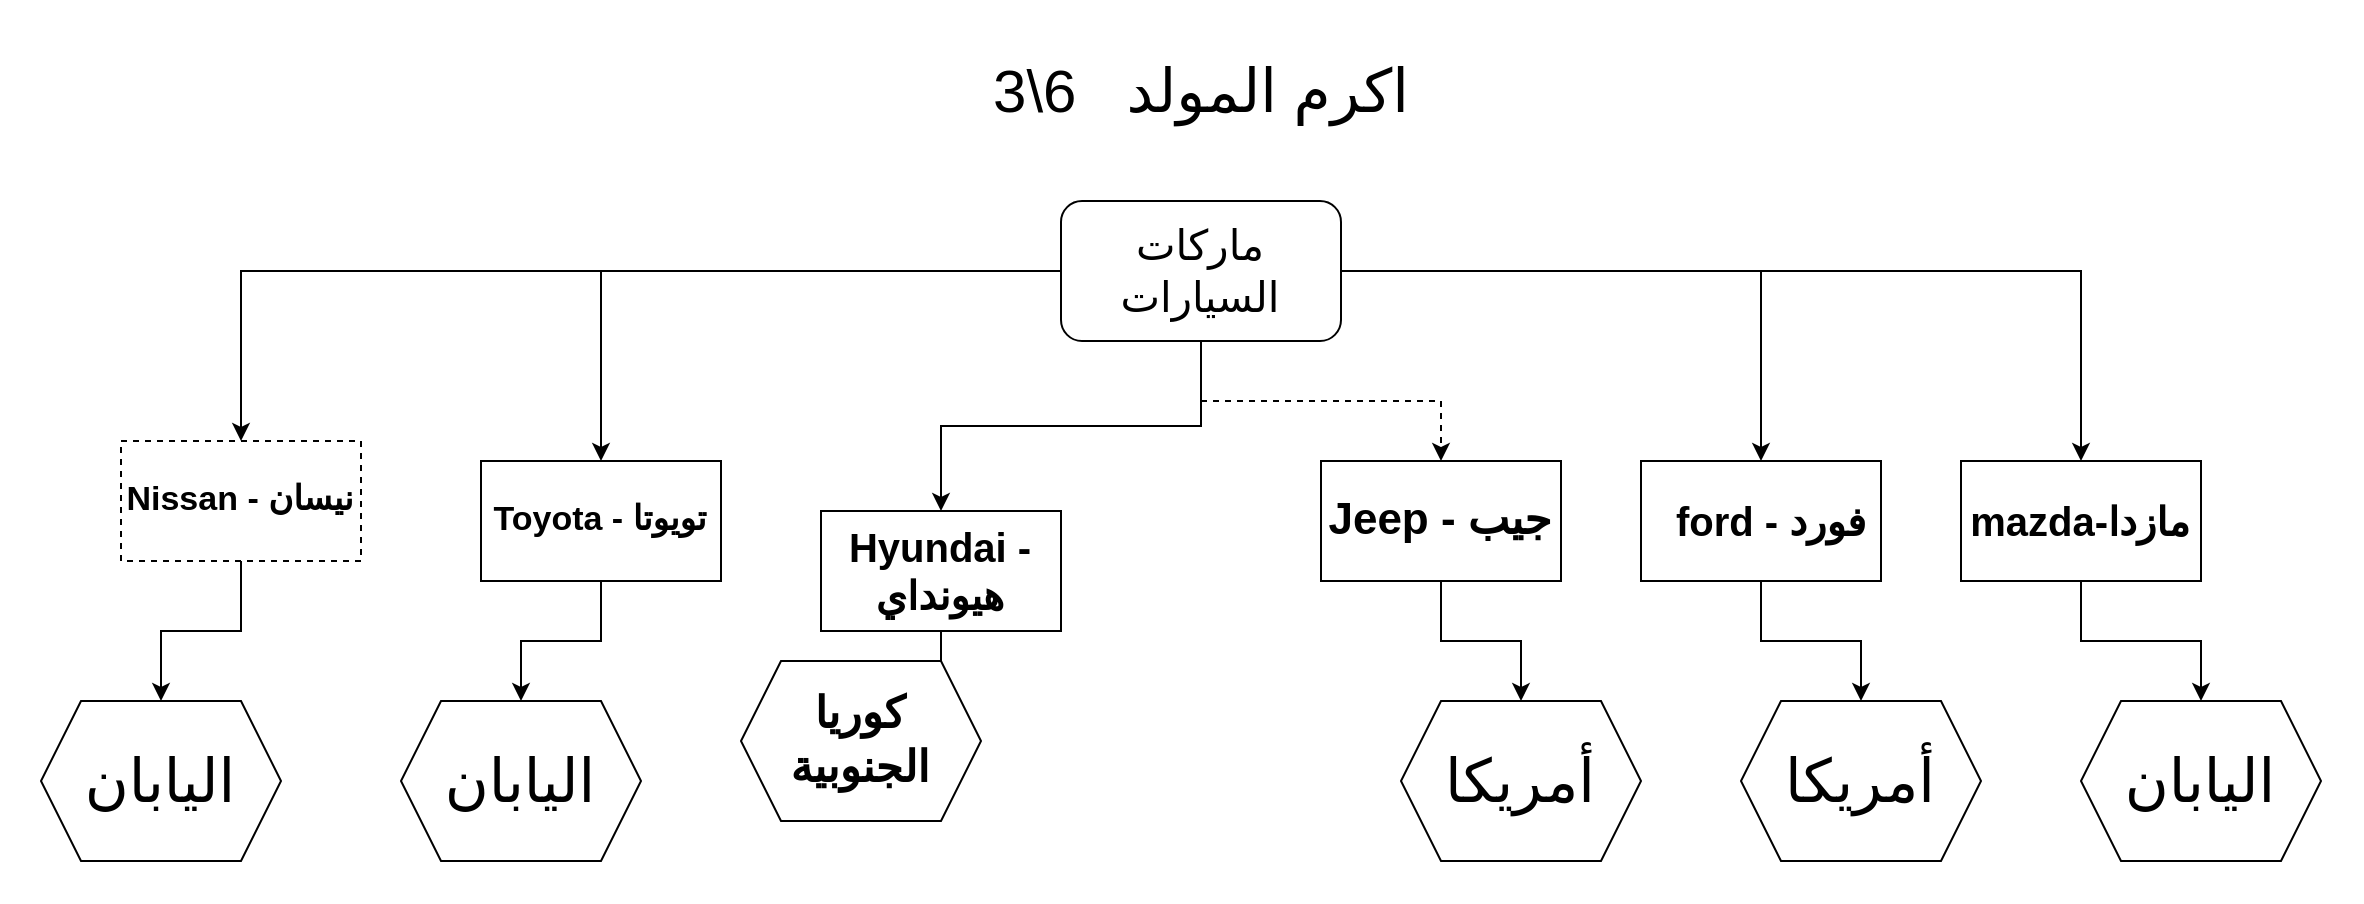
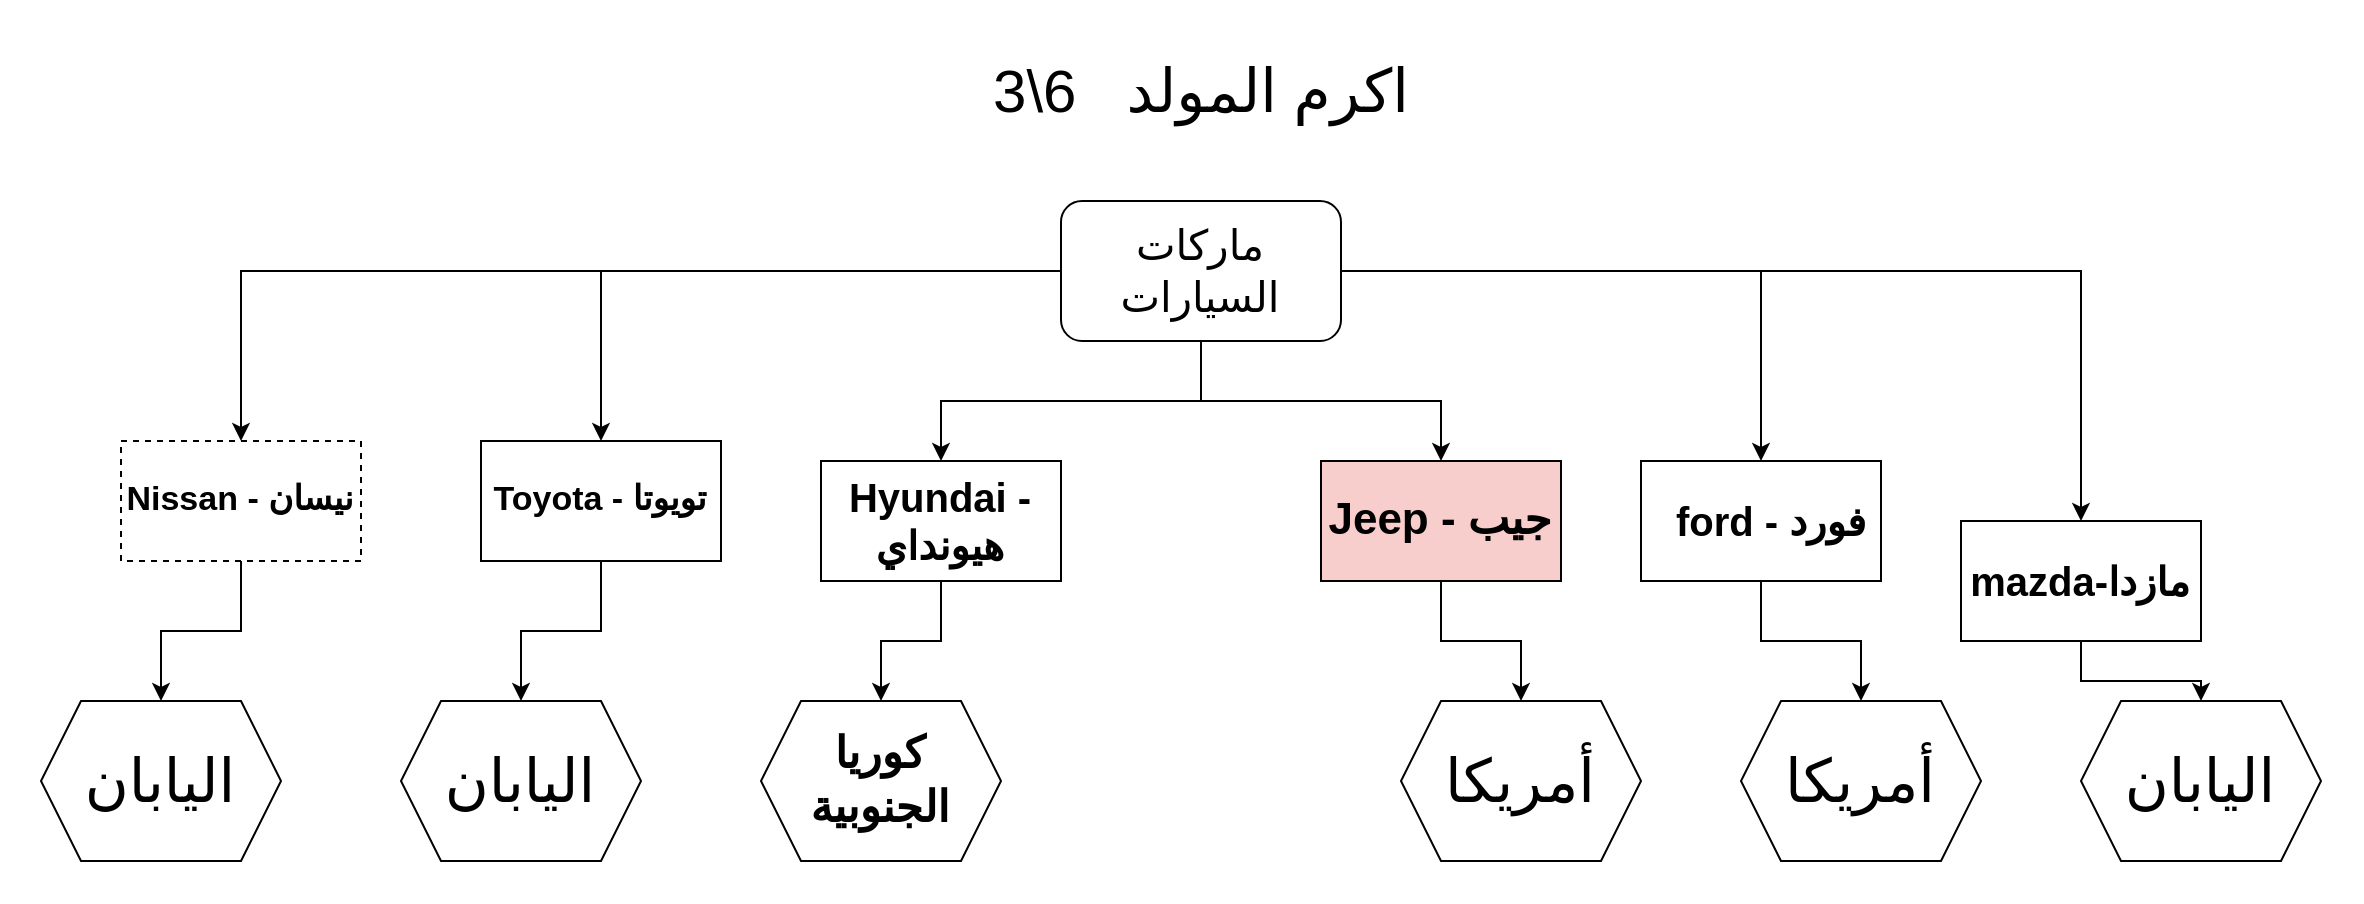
- <mxCell id="4" value="" style="rounded=0;orthogonalLoop=1;jettySize=auto;html=1;strokeColor=default;edgeStyle=orthogonalEdgeStyle;dashed=1;" edge="1" parent="1" source="8" target="16"><mxGeometry relative="1" as="geometry" /></mxCell>
+ <mxCell id="4" value="" style="rounded=0;orthogonalLoop=1;jettySize=auto;html=1;strokeColor=default;edgeStyle=orthogonalEdgeStyle;" edge="1" parent="1" source="8" target="16"><mxGeometry relative="1" as="geometry" /></mxCell>
- <mxCell id="22" value="&lt;b&gt;&lt;font style=&quot;font-size: 17px;&quot;&gt;Toyota - تويوتا&lt;/font&gt;&lt;/b&gt;" style="rounded=0;whiteSpace=wrap;html=1;" vertex="1" parent="1"><mxGeometry x="240" y="230" width="120" height="60" as="geometry" /></mxCell>
+ <mxCell id="22" value="&lt;b&gt;&lt;font style=&quot;font-size: 17px;&quot;&gt;Toyota - تويوتا&lt;/font&gt;&lt;/b&gt;" style="rounded=0;whiteSpace=wrap;html=1;" vertex="1" parent="1"><mxGeometry x="240" y="220" width="120" height="60" as="geometry" /></mxCell>
- <mxCell id="16" value="&lt;b&gt;&lt;font style=&quot;font-size: 22px;&quot;&gt;Jeep - جيب&lt;/font&gt;&lt;/b&gt;" style="rounded=0;whiteSpace=wrap;html=1;" vertex="1" parent="1"><mxGeometry x="660" y="230" width="120" height="60" as="geometry" /></mxCell>
+ <mxCell id="16" value="&lt;b&gt;&lt;font style=&quot;font-size: 22px;&quot;&gt;Jeep - جيب&lt;/font&gt;&lt;/b&gt;" style="rounded=0;whiteSpace=wrap;html=1;fillColor=#f8cecc;" vertex="1" parent="1"><mxGeometry x="660" y="230" width="120" height="60" as="geometry" /></mxCell>
- <mxCell id="10" value="&lt;font style=&quot;font-size: 20px;&quot;&gt;&lt;b&gt;mazda-مازدا&lt;/b&gt;&lt;/font&gt;" style="rounded=0;whiteSpace=wrap;html=1;" vertex="1" parent="1"><mxGeometry x="980" y="230" width="120" height="60" as="geometry" /></mxCell>
+ <mxCell id="10" value="&lt;font style=&quot;font-size: 20px;&quot;&gt;&lt;b&gt;mazda-مازدا&lt;/b&gt;&lt;/font&gt;" style="rounded=0;whiteSpace=wrap;html=1;" vertex="1" parent="1"><mxGeometry x="980" y="260" width="120" height="60" as="geometry" /></mxCell>
- <mxCell id="19" value="&lt;font size=&quot;1&quot; style=&quot;&quot;&gt;&lt;b style=&quot;font-size: 20px;&quot;&gt;Hyundai - هيونداي&lt;/b&gt;&lt;/font&gt;" style="rounded=0;whiteSpace=wrap;html=1;" vertex="1" parent="1"><mxGeometry x="410" y="255" width="120" height="60" as="geometry" /></mxCell>
+ <mxCell id="19" value="&lt;font size=&quot;1&quot; style=&quot;&quot;&gt;&lt;b style=&quot;font-size: 20px;&quot;&gt;Hyundai - هيونداي&lt;/b&gt;&lt;/font&gt;" style="rounded=0;whiteSpace=wrap;html=1;" vertex="1" parent="1"><mxGeometry x="410" y="230" width="120" height="60" as="geometry" /></mxCell>
- <mxCell id="20" value="&lt;font style=&quot;font-size: 22px;&quot;&gt;&lt;b&gt;كوريا الجنوبية&lt;/b&gt;&lt;/font&gt;" style="shape=hexagon;perimeter=hexagonPerimeter2;whiteSpace=wrap;html=1;fixedSize=1;rounded=0;" vertex="1" parent="1"><mxGeometry x="370" y="330" width="120" height="80" as="geometry" /></mxCell>
+ <mxCell id="20" value="&lt;font style=&quot;font-size: 22px;&quot;&gt;&lt;b&gt;كوريا الجنوبية&lt;/b&gt;&lt;/font&gt;" style="shape=hexagon;perimeter=hexagonPerimeter2;whiteSpace=wrap;html=1;fixedSize=1;rounded=0;" vertex="1" parent="1"><mxGeometry x="380" y="350" width="120" height="80" as="geometry" /></mxCell>
